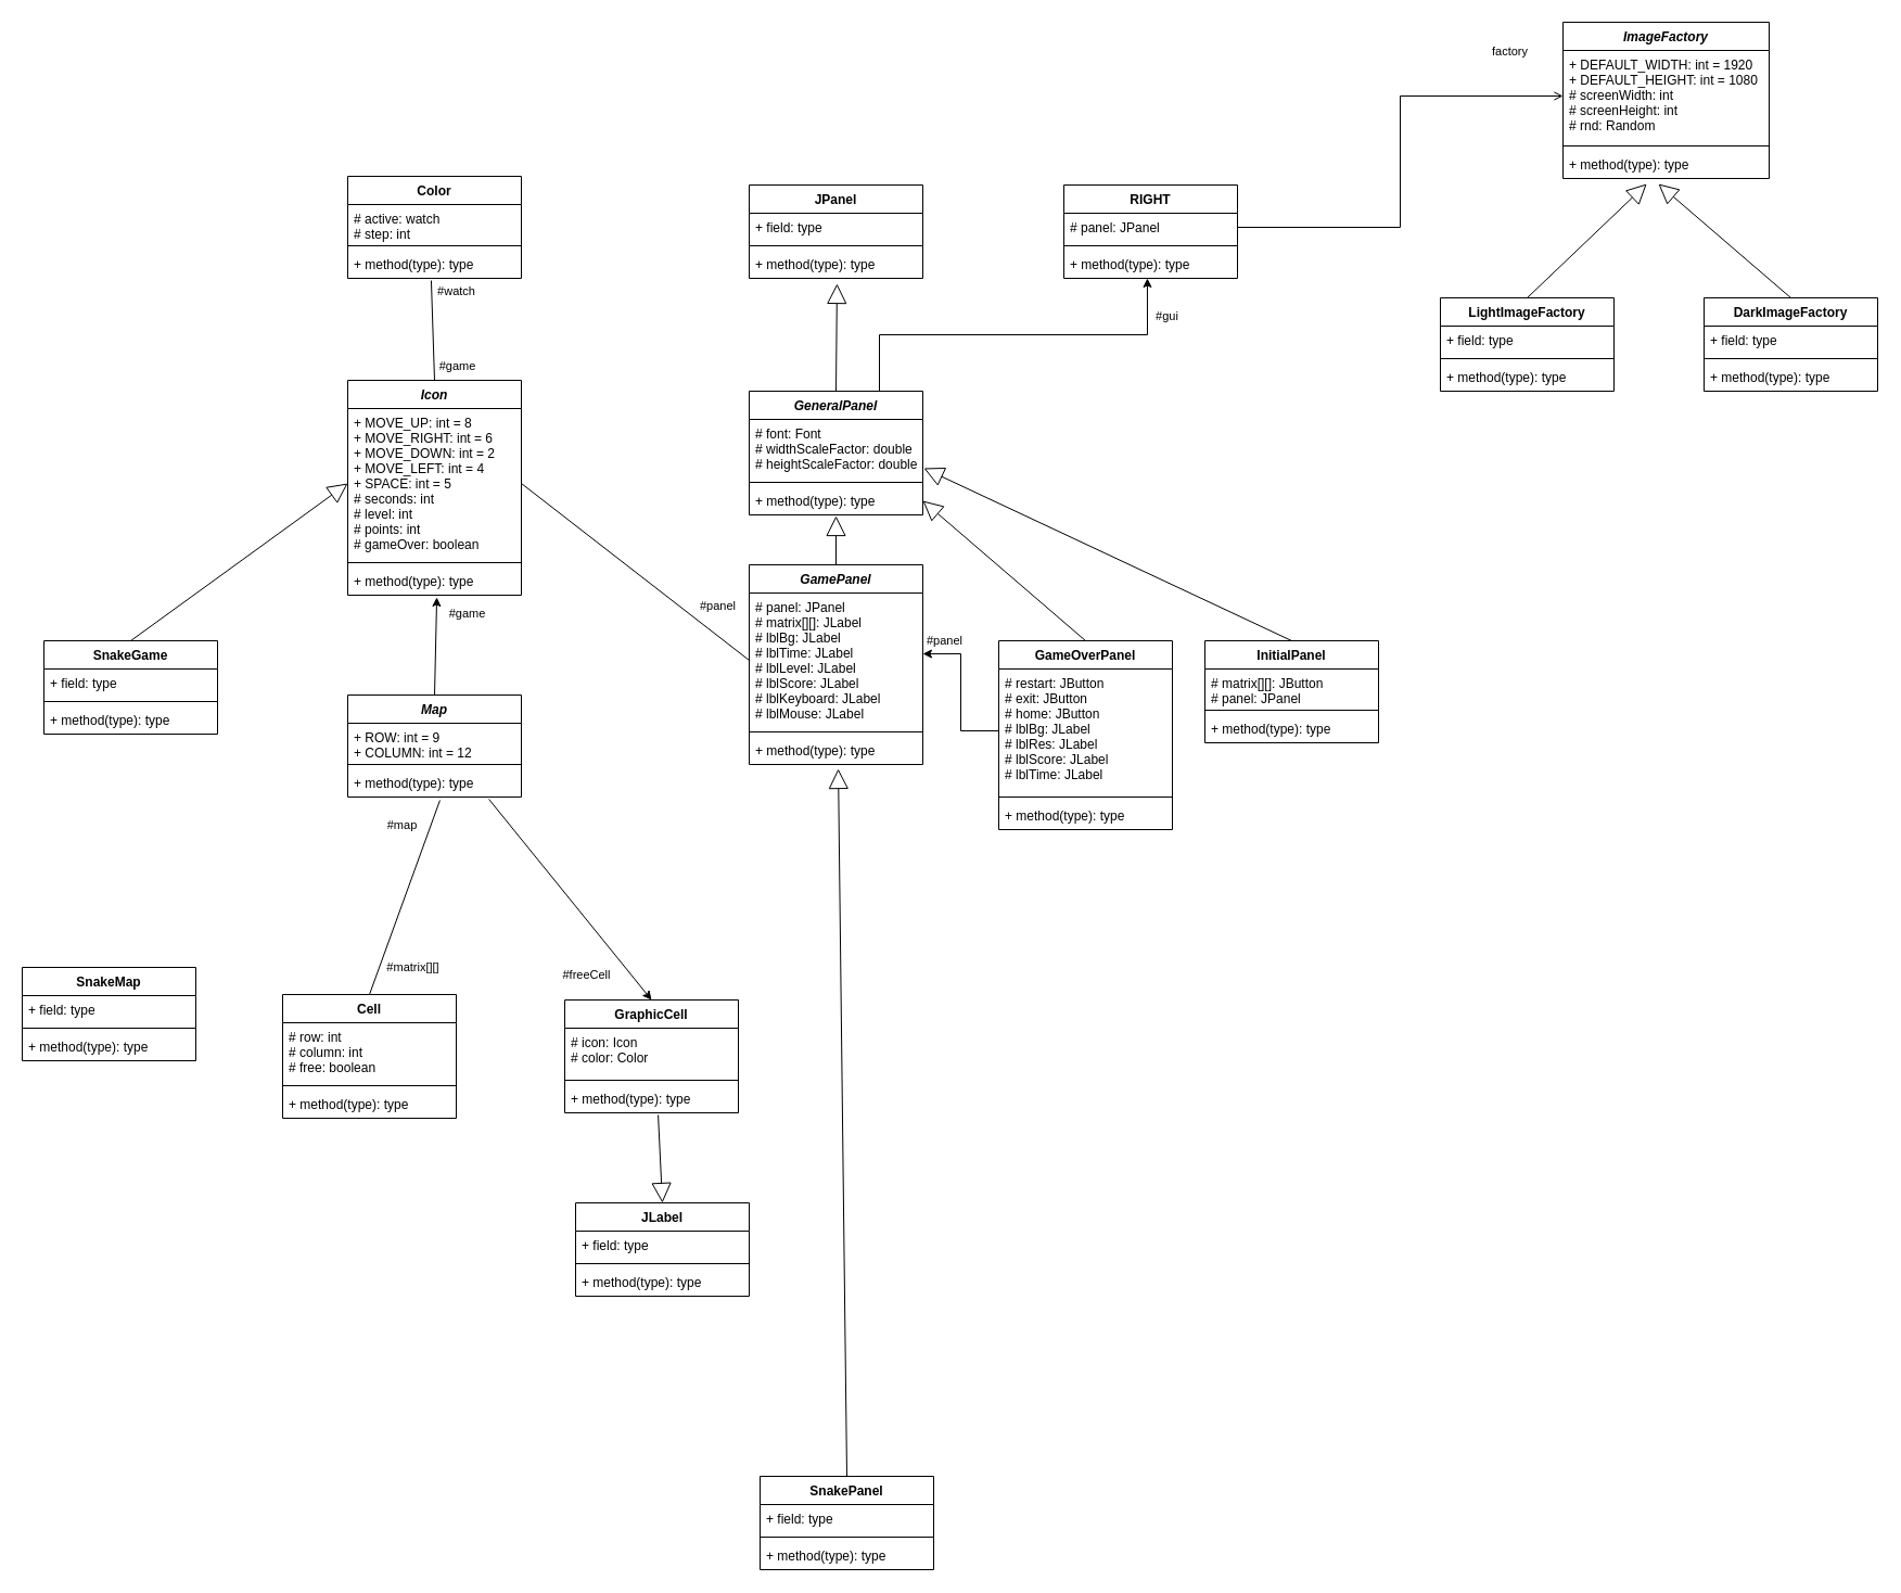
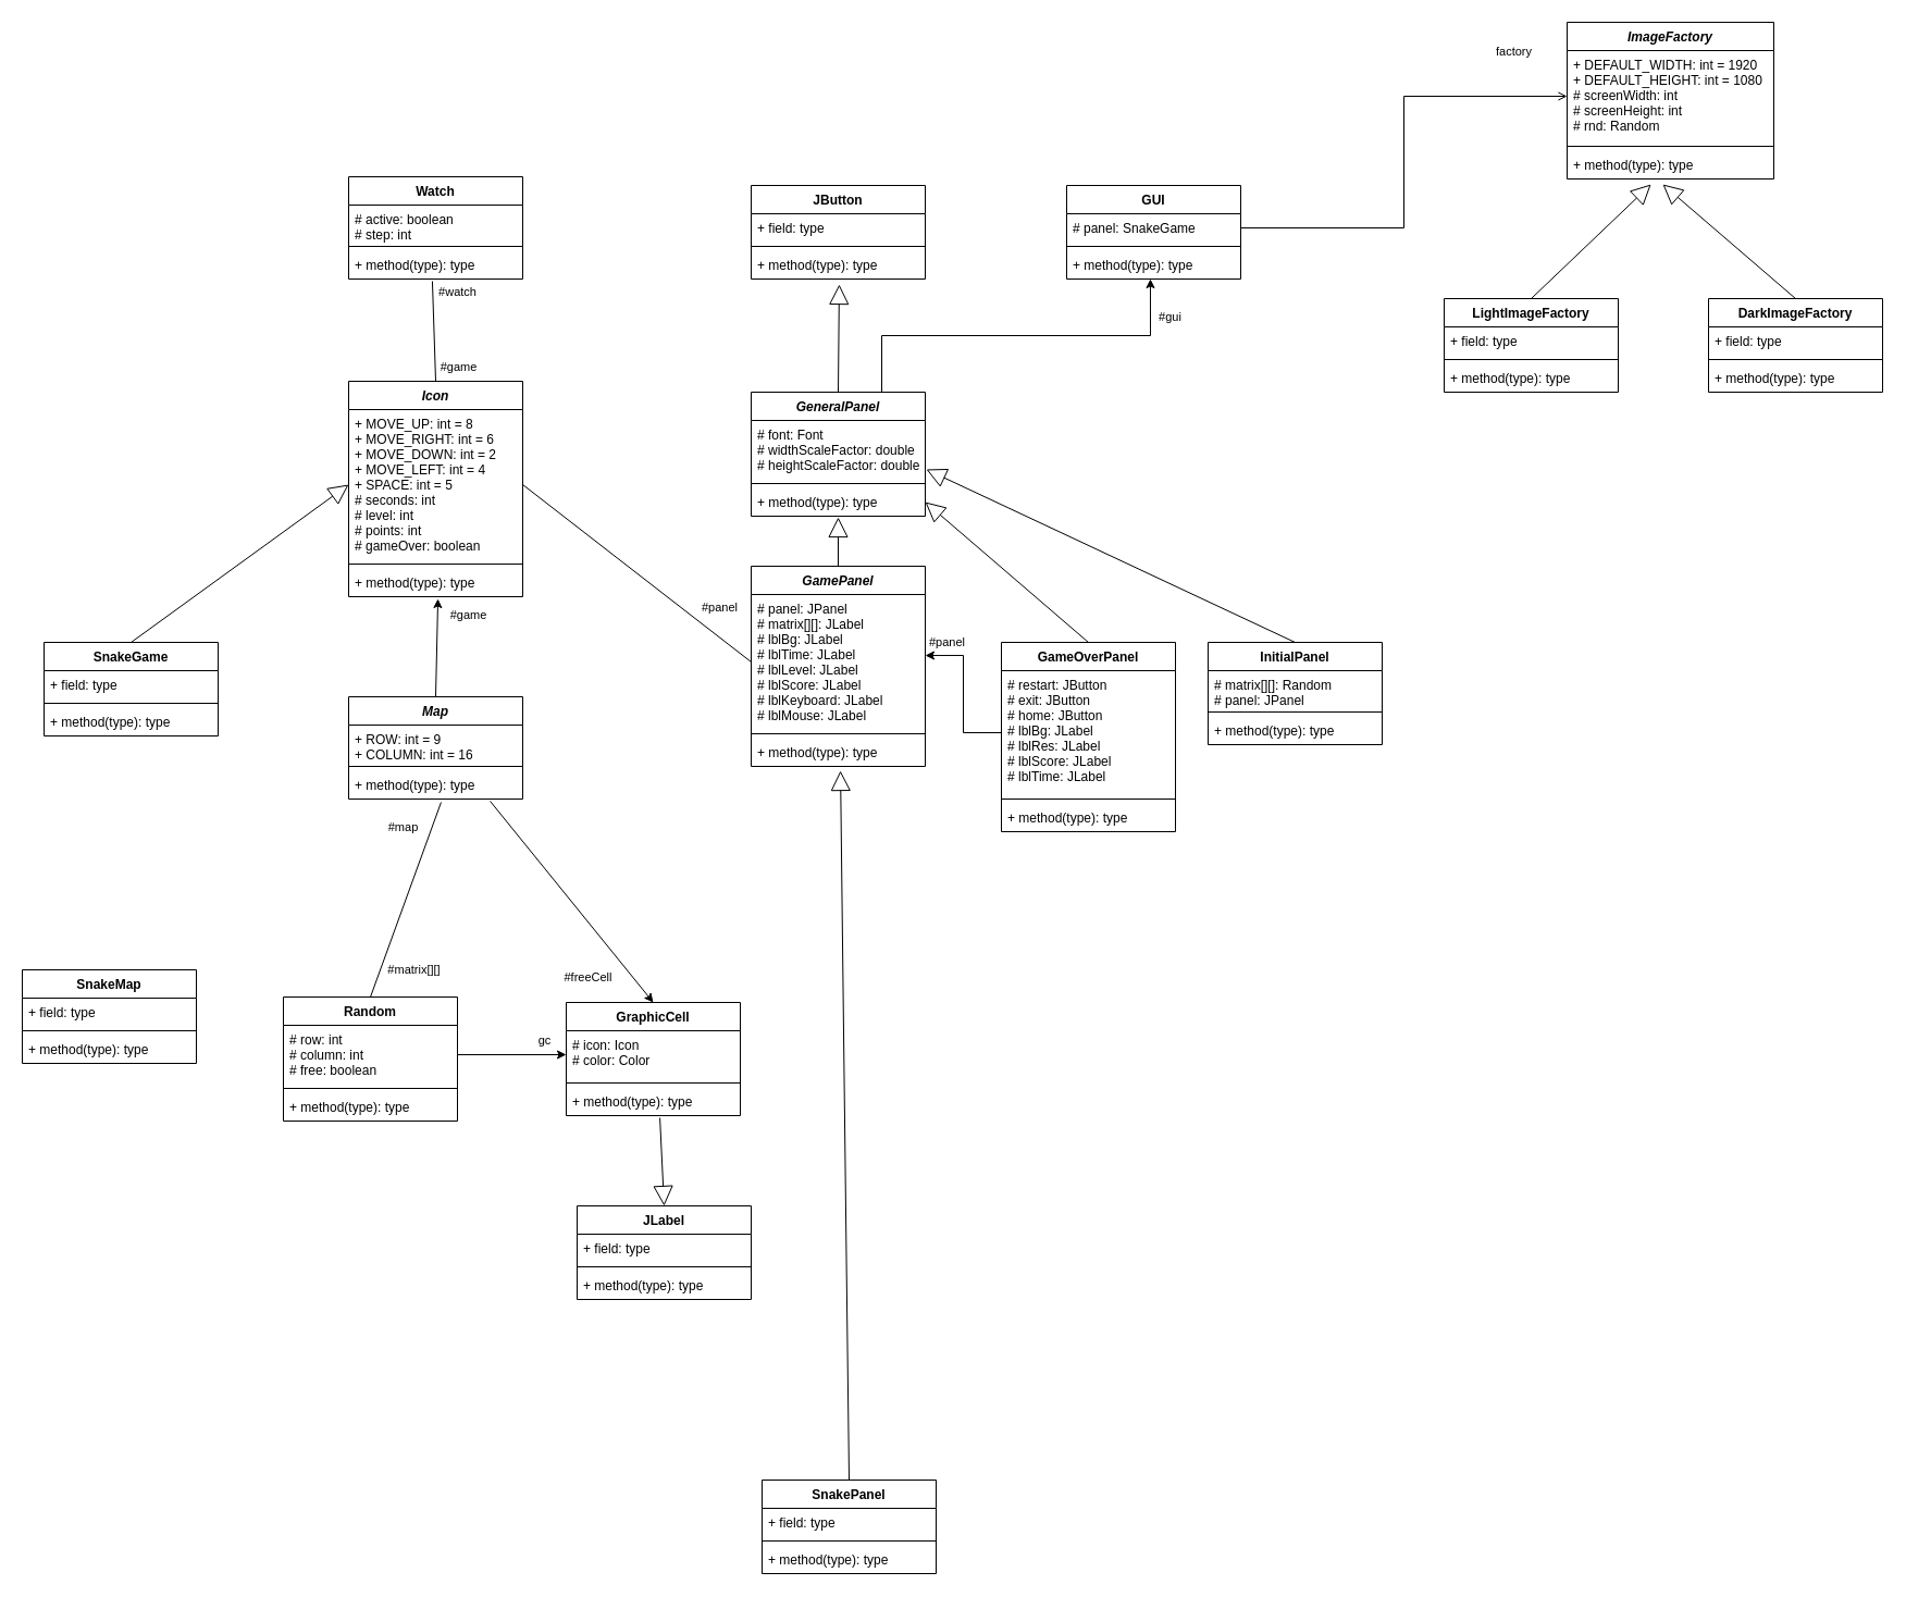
- <mxCell id="94" value="Color" style="swimlane;fontStyle=1;align=center;verticalAlign=top;childLayout=stackLayout;horizontal=1;startSize=26;horizontalStack=0;resizeParent=1;resizeParentMax=0;resizeLast=0;collapsible=1;marginBottom=0;" parent="1" vertex="1"><mxGeometry x="320" y="162" width="160" height="94" as="geometry" /></mxCell>
+ <mxCell id="94" value="Watch" style="swimlane;fontStyle=1;align=center;verticalAlign=top;childLayout=stackLayout;horizontal=1;startSize=26;horizontalStack=0;resizeParent=1;resizeParentMax=0;resizeLast=0;collapsible=1;marginBottom=0;" parent="1" vertex="1"><mxGeometry x="320" y="162" width="160" height="94" as="geometry" /></mxCell>
- <mxCell id="2" value="JPanel" style="swimlane;fontStyle=1;align=center;verticalAlign=top;childLayout=stackLayout;horizontal=1;startSize=26;horizontalStack=0;resizeParent=1;resizeParentMax=0;resizeLast=0;collapsible=1;marginBottom=0;" parent="1" vertex="1"><mxGeometry x="690" y="170" width="160" height="86" as="geometry" /></mxCell>
+ <mxCell id="2" value="JButton" style="swimlane;fontStyle=1;align=center;verticalAlign=top;childLayout=stackLayout;horizontal=1;startSize=26;horizontalStack=0;resizeParent=1;resizeParentMax=0;resizeLast=0;collapsible=1;marginBottom=0;" parent="1" vertex="1"><mxGeometry x="690" y="170" width="160" height="86" as="geometry" /></mxCell>
- <mxCell id="6" value="RIGHT" style="swimlane;fontStyle=1;align=center;verticalAlign=top;childLayout=stackLayout;horizontal=1;startSize=26;horizontalStack=0;resizeParent=1;resizeParentMax=0;resizeLast=0;collapsible=1;marginBottom=0;" parent="1" vertex="1"><mxGeometry x="980" y="170" width="160" height="86" as="geometry" /></mxCell>
+ <mxCell id="6" value="GUI" style="swimlane;fontStyle=1;align=center;verticalAlign=top;childLayout=stackLayout;horizontal=1;startSize=26;horizontalStack=0;resizeParent=1;resizeParentMax=0;resizeLast=0;collapsible=1;marginBottom=0;" parent="1" vertex="1"><mxGeometry x="980" y="170" width="160" height="86" as="geometry" /></mxCell>
- <mxCell id="95" value="# active: watch&#10;# step: int" style="text;strokeColor=none;fillColor=none;align=left;verticalAlign=top;spacingLeft=4;spacingRight=4;overflow=hidden;rotatable=0;points=[[0,0.5],[1,0.5]];portConstraint=eastwest;" parent="94" vertex="1"><mxGeometry y="26" width="160" height="34" as="geometry" /></mxCell>
+ <mxCell id="95" value="# active: boolean&#10;# step: int" style="text;strokeColor=none;fillColor=none;align=left;verticalAlign=top;spacingLeft=4;spacingRight=4;overflow=hidden;rotatable=0;points=[[0,0.5],[1,0.5]];portConstraint=eastwest;" parent="94" vertex="1"><mxGeometry y="26" width="160" height="34" as="geometry" /></mxCell>
- <mxCell id="7" value="# panel: JPanel" style="text;strokeColor=none;fillColor=none;align=left;verticalAlign=top;spacingLeft=4;spacingRight=4;overflow=hidden;rotatable=0;points=[[0,0.5],[1,0.5]];portConstraint=eastwest;" parent="6" vertex="1"><mxGeometry y="26" width="160" height="26" as="geometry" /></mxCell>
+ <mxCell id="7" value="# panel: SnakeGame" style="text;strokeColor=none;fillColor=none;align=left;verticalAlign=top;spacingLeft=4;spacingRight=4;overflow=hidden;rotatable=0;points=[[0,0.5],[1,0.5]];portConstraint=eastwest;" parent="6" vertex="1"><mxGeometry y="26" width="160" height="26" as="geometry" /></mxCell>
- <mxCell id="19" value="# matrix[][]: JButton&#10;# panel: JPanel" style="text;strokeColor=none;fillColor=none;align=left;verticalAlign=top;spacingLeft=4;spacingRight=4;overflow=hidden;rotatable=0;points=[[0,0.5],[1,0.5]];portConstraint=eastwest;" parent="18" vertex="1"><mxGeometry y="26" width="160" height="34" as="geometry" /></mxCell>
+ <mxCell id="19" value="# matrix[][]: Random&#10;# panel: JPanel" style="text;strokeColor=none;fillColor=none;align=left;verticalAlign=top;spacingLeft=4;spacingRight=4;overflow=hidden;rotatable=0;points=[[0,0.5],[1,0.5]];portConstraint=eastwest;" parent="18" vertex="1"><mxGeometry y="26" width="160" height="34" as="geometry" /></mxCell>
- <mxCell id="48" value="+ ROW: int = 9&#10;+ COLUMN: int = 12" style="text;strokeColor=none;fillColor=none;align=left;verticalAlign=top;spacingLeft=4;spacingRight=4;overflow=hidden;rotatable=0;points=[[0,0.5],[1,0.5]];portConstraint=eastwest;" parent="47" vertex="1"><mxGeometry y="26" width="160" height="34" as="geometry" /></mxCell>
+ <mxCell id="48" value="+ ROW: int = 9&#10;+ COLUMN: int = 16" style="text;strokeColor=none;fillColor=none;align=left;verticalAlign=top;spacingLeft=4;spacingRight=4;overflow=hidden;rotatable=0;points=[[0,0.5],[1,0.5]];portConstraint=eastwest;" parent="47" vertex="1"><mxGeometry y="26" width="160" height="34" as="geometry" /></mxCell>
- <mxCell id="65" value="Cell" style="swimlane;fontStyle=1;align=center;verticalAlign=top;childLayout=stackLayout;horizontal=1;startSize=26;horizontalStack=0;resizeParent=1;resizeParentMax=0;resizeLast=0;collapsible=1;marginBottom=0;" parent="1" vertex="1"><mxGeometry x="260" y="916" width="160" height="114" as="geometry" /></mxCell>
+ <mxCell id="65" value="Random" style="swimlane;fontStyle=1;align=center;verticalAlign=top;childLayout=stackLayout;horizontal=1;startSize=26;horizontalStack=0;resizeParent=1;resizeParentMax=0;resizeLast=0;collapsible=1;marginBottom=0;" parent="1" vertex="1"><mxGeometry x="260" y="916" width="160" height="114" as="geometry" /></mxCell>
+ <mxCell id="86" value="gc" style="edgeStyle=none;rounded=0;orthogonalLoop=1;jettySize=auto;html=1;exitX=1;exitY=0.5;exitDx=0;exitDy=0;" parent="1" source="66" target="83" edge="1"><mxGeometry x="0.6" y="13" relative="1" as="geometry"><mxPoint as="offset" /></mxGeometry></mxCell>
